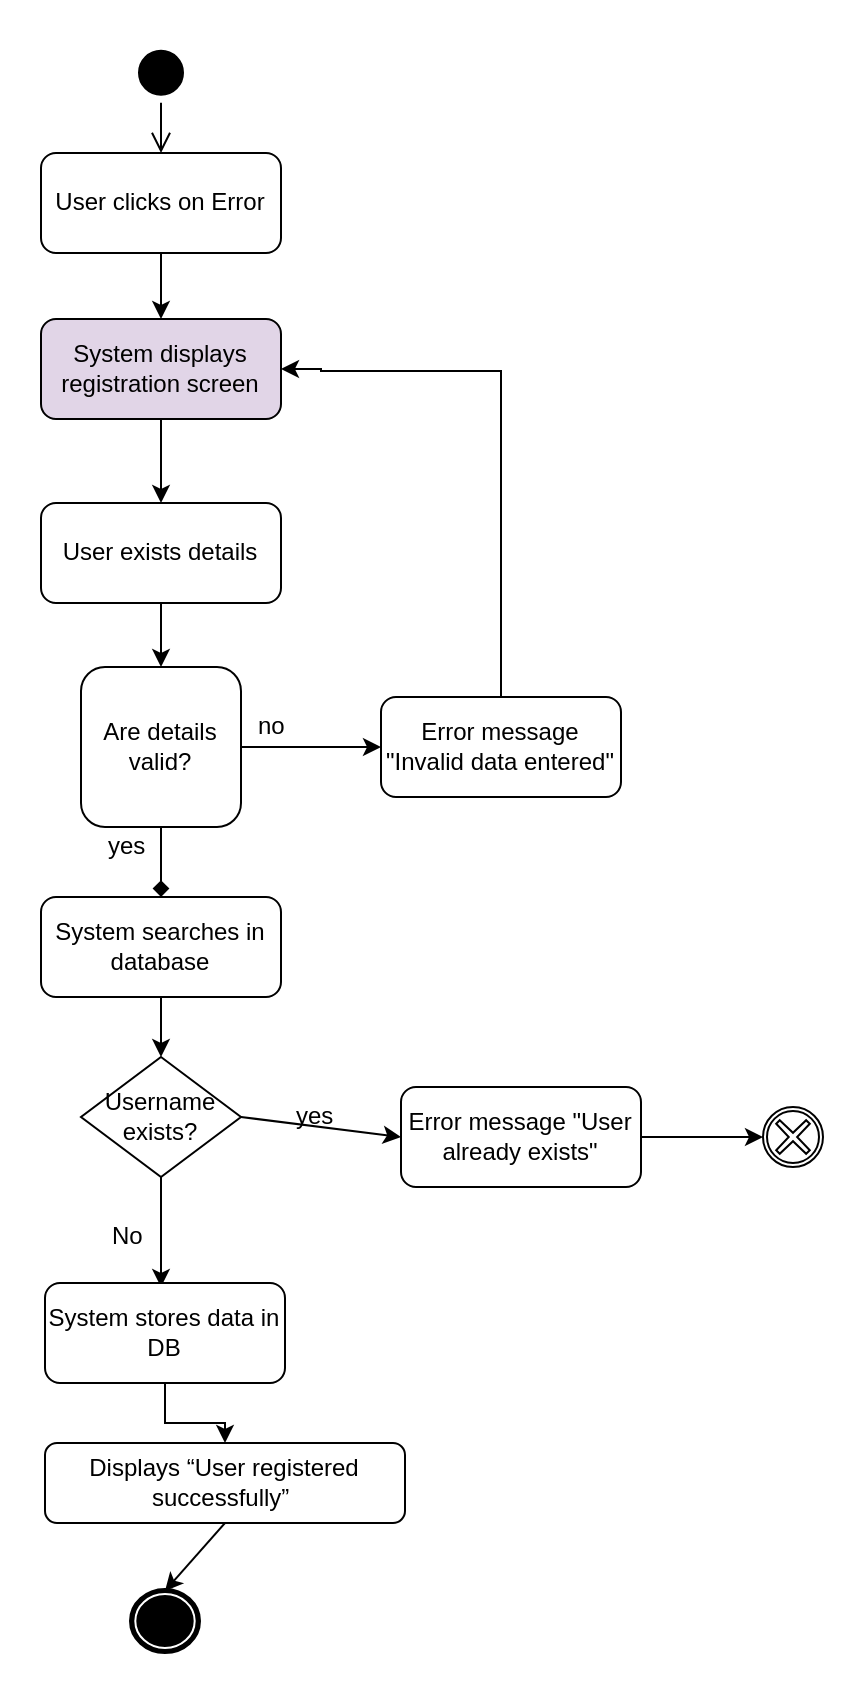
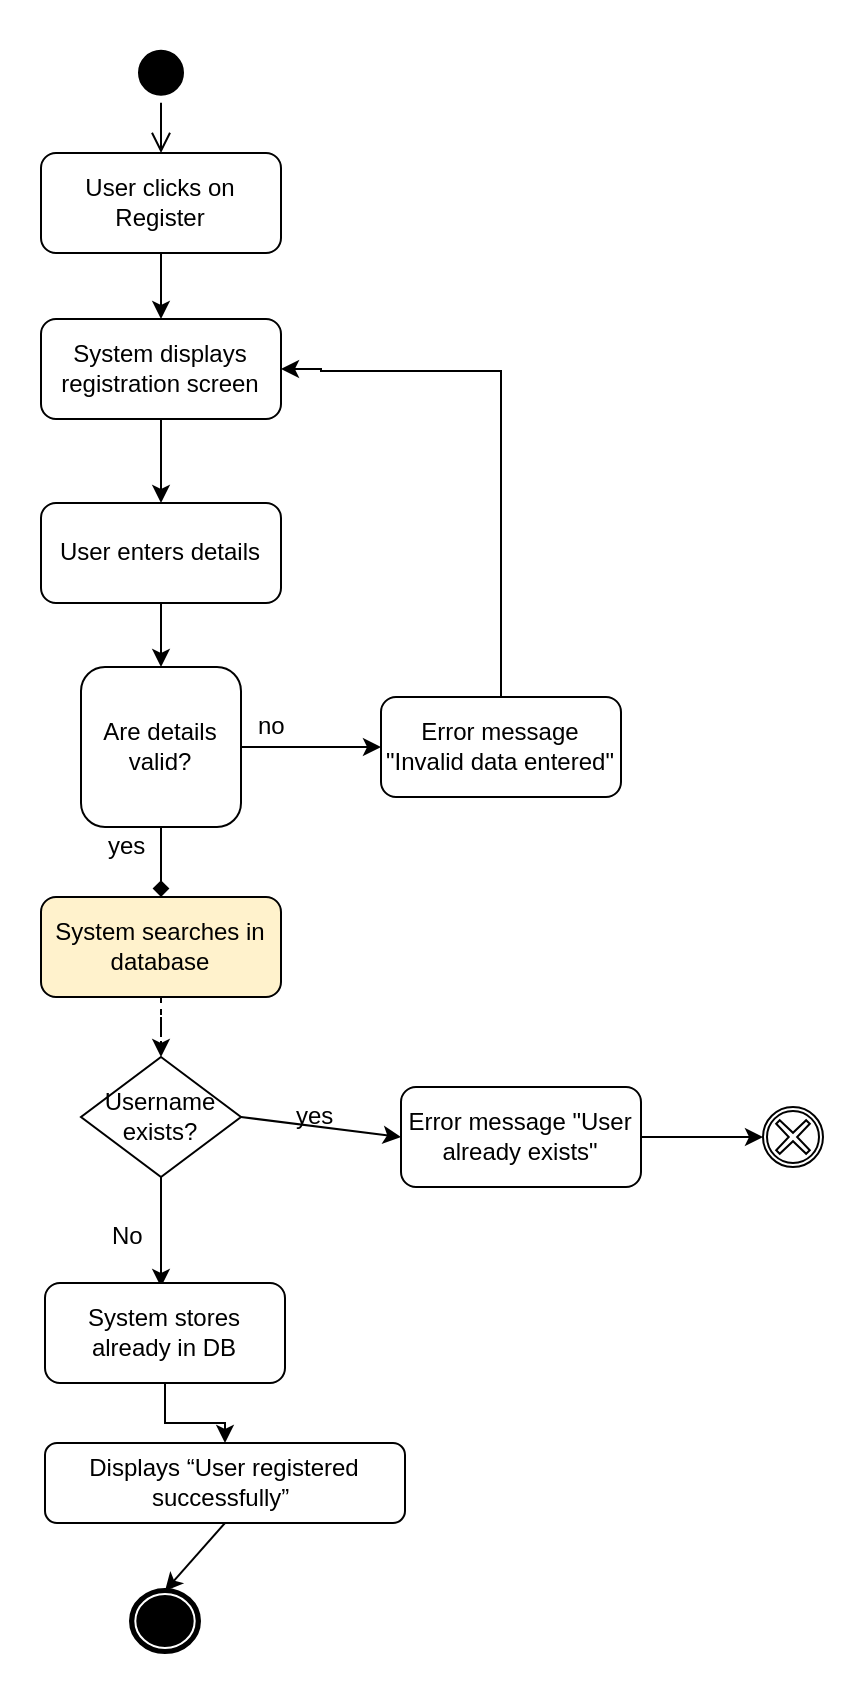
- <mxCell id="3" value="User clicks on Error" style="rounded=1;whiteSpace=wrap;html=1;" parent="1" vertex="1"><mxGeometry x="20" y="76" width="120" height="50" as="geometry" /></mxCell>
+ <mxCell id="3" value="User clicks on Register" style="rounded=1;whiteSpace=wrap;html=1;" parent="1" vertex="1"><mxGeometry x="20" y="76" width="120" height="50" as="geometry" /></mxCell>
- <mxCell id="5" value="System displays registration screen" style="rounded=1;whiteSpace=wrap;html=1;fillColor=#e1d5e7;" parent="1" vertex="1"><mxGeometry x="20" y="159" width="120" height="50" as="geometry" /></mxCell>
+ <mxCell id="5" value="System displays registration screen" style="rounded=1;whiteSpace=wrap;html=1;" parent="1" vertex="1"><mxGeometry x="20" y="159" width="120" height="50" as="geometry" /></mxCell>
- <mxCell id="7" value="User exists details" style="rounded=1;whiteSpace=wrap;html=1;" parent="1" vertex="1"><mxGeometry x="20" y="251" width="120" height="50" as="geometry" /></mxCell>
+ <mxCell id="7" value="User enters details" style="rounded=1;whiteSpace=wrap;html=1;" parent="1" vertex="1"><mxGeometry x="20" y="251" width="120" height="50" as="geometry" /></mxCell>
- <mxCell id="12" value="System searches in database" style="rounded=1;whiteSpace=wrap;html=1;" parent="1" vertex="1"><mxGeometry x="20" y="448" width="120" height="50" as="geometry" /></mxCell>
+ <mxCell id="12" value="System searches in database" style="rounded=1;whiteSpace=wrap;html=1;fillColor=#fff2cc;" parent="1" vertex="1"><mxGeometry x="20" y="448" width="120" height="50" as="geometry" /></mxCell>
- <mxCell id="11" value="" style="edgeStyle=orthogonalEdgeStyle;rounded=0;orthogonalLoop=1;jettySize=auto;html=1;" parent="1" source="12" target="14" edge="1"><mxGeometry relative="1" as="geometry" /></mxCell>
+ <mxCell id="11" value="" style="edgeStyle=orthogonalEdgeStyle;rounded=0;orthogonalLoop=1;jettySize=auto;html=1;dashed=1;" parent="1" source="12" target="14" edge="1"><mxGeometry relative="1" as="geometry" /></mxCell>
- <mxCell id="16" value="System stores data in DB" style="rounded=1;whiteSpace=wrap;html=1;" parent="1" vertex="1"><mxGeometry x="22" y="641" width="120" height="50" as="geometry" /></mxCell>
+ <mxCell id="16" value="System stores already in DB" style="rounded=1;whiteSpace=wrap;html=1;" parent="1" vertex="1"><mxGeometry x="22" y="641" width="120" height="50" as="geometry" /></mxCell>
